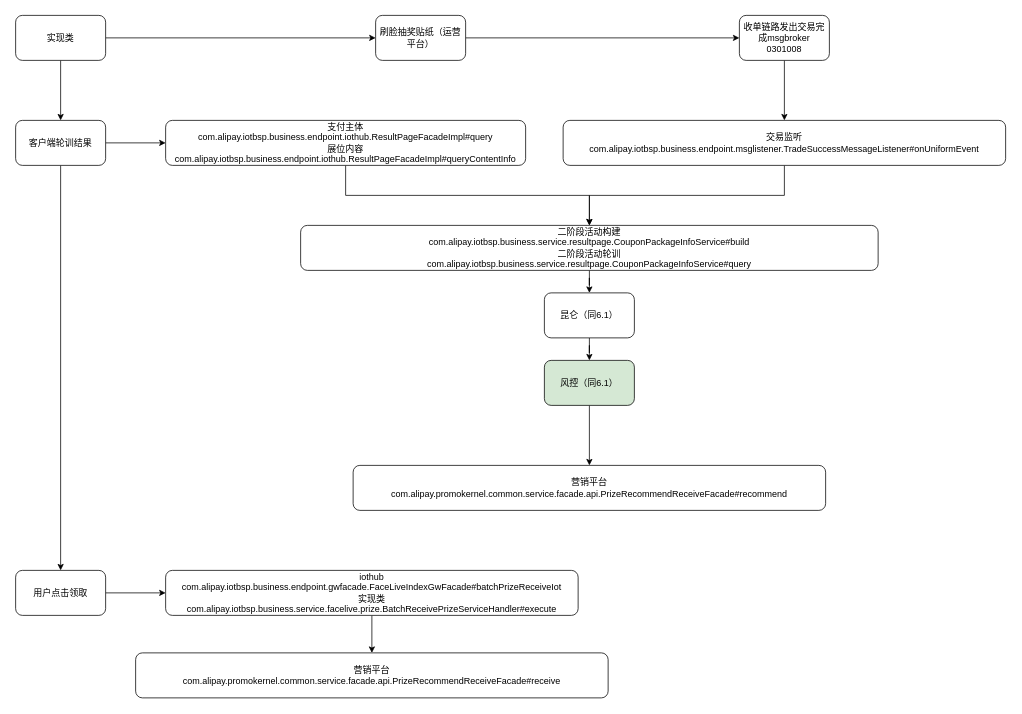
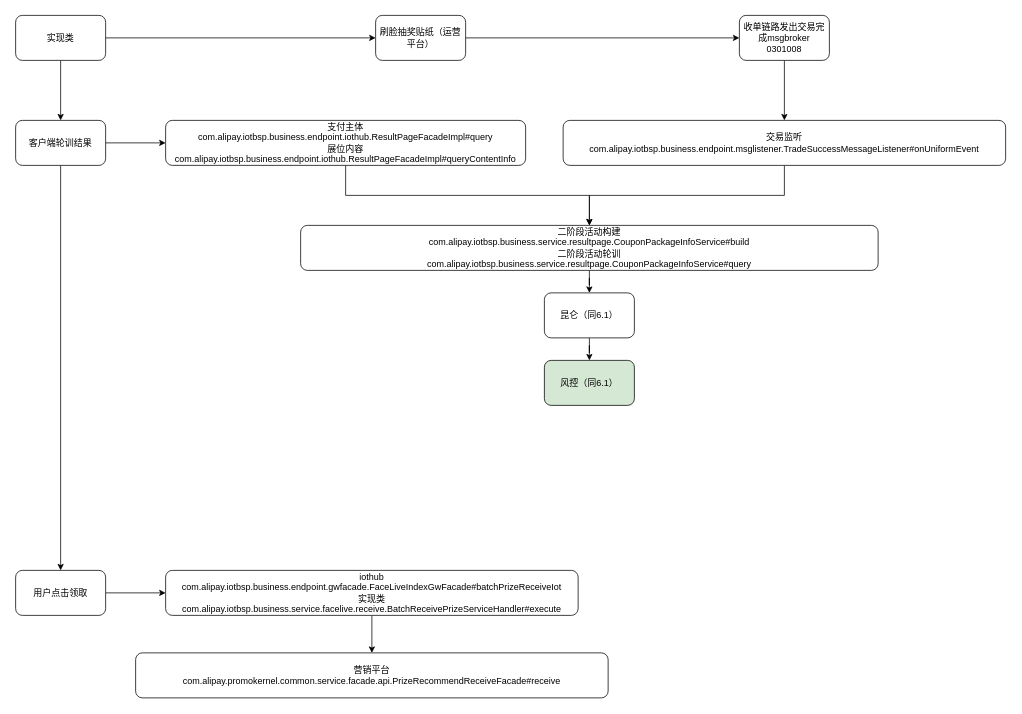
- <mxCell id="17" value="" style="edgeStyle=orthogonalEdgeStyle;rounded=0;orthogonalLoop=1;jettySize=auto;html=1;" edge="1" parent="1" source="18" target="20"><mxGeometry relative="1" as="geometry" /></mxCell>
- <mxCell id="20" value="营销平台&lt;br&gt;com.alipay.promokernel.common.service.facade.api.PrizeRecommendReceiveFacade#recommend" style="whiteSpace=wrap;html=1;rounded=1;" vertex="1" parent="1"><mxGeometry x="470" y="620" width="630" height="60" as="geometry" /></mxCell>
- <mxCell id="24" value="iothub&lt;br&gt;com.alipay.iotbsp.business.endpoint.gwfacade.FaceLiveIndexGwFacade#batchPrizeReceiveIot&lt;br&gt;实现类&lt;br&gt;com.alipay.iotbsp.business.service.facelive.prize.BatchReceivePrizeServiceHandler#execute" style="whiteSpace=wrap;html=1;rounded=1;" vertex="1" parent="1"><mxGeometry x="220" y="760" width="550" height="60" as="geometry" /></mxCell>
+ <mxCell id="24" value="iothub&lt;br&gt;com.alipay.iotbsp.business.endpoint.gwfacade.FaceLiveIndexGwFacade#batchPrizeReceiveIot&lt;br&gt;实现类&lt;br&gt;com.alipay.iotbsp.business.service.facelive.receive.BatchReceivePrizeServiceHandler#execute" style="whiteSpace=wrap;html=1;rounded=1;" vertex="1" parent="1"><mxGeometry x="220" y="760" width="550" height="60" as="geometry" /></mxCell>
